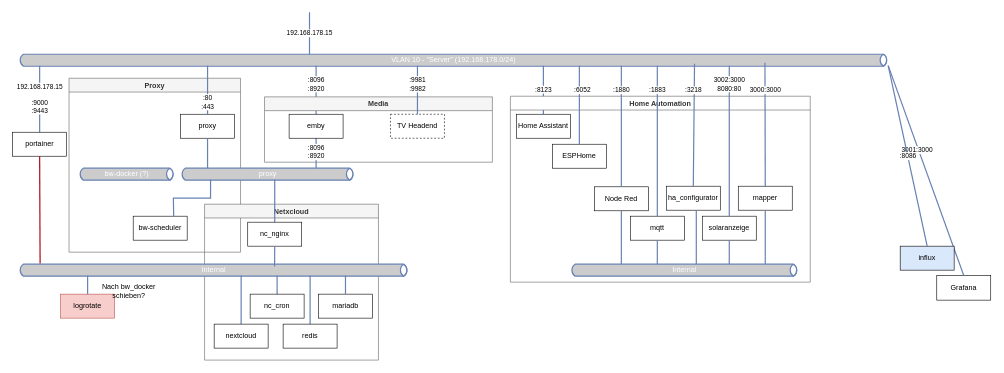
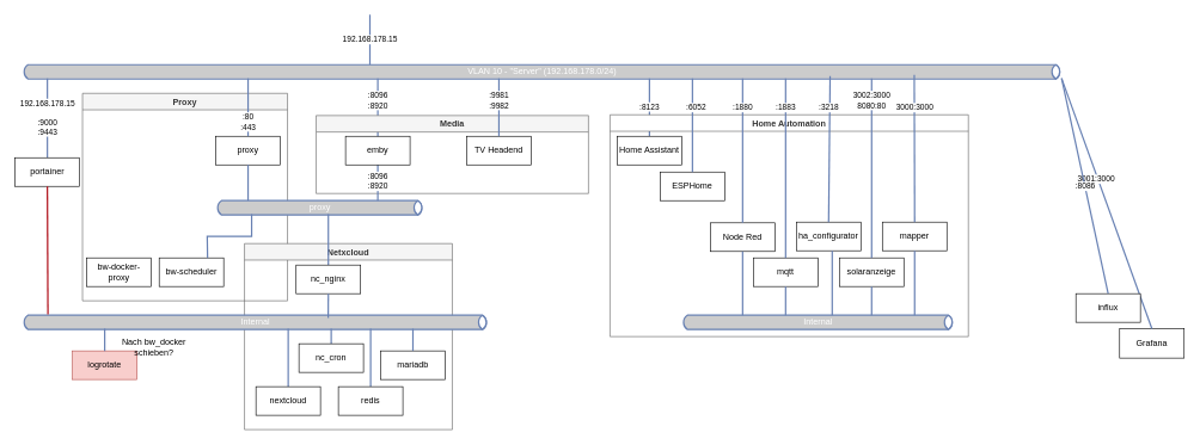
- <mxCell id="14" value="TV Headend" style="rounded=0;whiteSpace=wrap;html=1;dashed=1;" vertex="1" parent="13"><mxGeometry x="210" y="29" width="90" height="40" as="geometry" /></mxCell>
+ <mxCell id="14" value="TV Headend" style="rounded=0;whiteSpace=wrap;html=1;" vertex="1" parent="13"><mxGeometry x="210" y="29" width="90" height="40" as="geometry" /></mxCell>
- <mxCell id="15" value="bw-docker (?)" style="html=1;fillColor=#CCCCCC;strokeColor=#6881B3;gradientColor=none;gradientDirection=north;strokeWidth=2;shape=mxgraph.networks.bus;gradientColor=none;gradientDirection=north;fontColor=#ffffff;perimeter=backbonePerimeter;backboneSize=20;" parent="1" vertex="1"><mxGeometry x="130" y="280" width="160" height="20" as="geometry" /></mxCell>
+ <mxCell id="16" value="bw-docker-proxy" style="rounded=0;whiteSpace=wrap;html=1;" parent="1" vertex="1"><mxGeometry x="120" y="360" width="90" height="40" as="geometry" /></mxCell>
- <mxCell id="58" value="influx" style="rounded=0;whiteSpace=wrap;html=1;fillColor=#dae8fc;" vertex="1" parent="1"><mxGeometry x="1500" y="410" width="90" height="40" as="geometry" /></mxCell>
+ <mxCell id="58" value="influx" style="rounded=0;whiteSpace=wrap;html=1;" vertex="1" parent="1"><mxGeometry x="1500" y="410" width="90" height="40" as="geometry" /></mxCell>
- <mxCell id="29" value="nc_cron" style="rounded=0;whiteSpace=wrap;html=1;" parent="1" vertex="1"><mxGeometry x="416" y="490" width="90" height="40" as="geometry" /></mxCell>
+ <mxCell id="29" value="nc_cron" style="rounded=0;whiteSpace=wrap;html=1;" parent="1" vertex="1"><mxGeometry x="416" y="480" width="90" height="40" as="geometry" /></mxCell>
